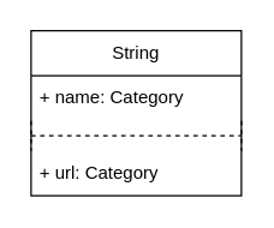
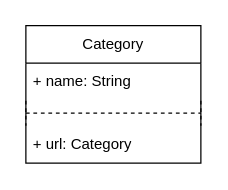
- <mxCell id="2" value="String" style="swimlane;fontStyle=0;childLayout=stackLayout;horizontal=1;startSize=30;horizontalStack=0;resizeParent=1;resizeParentMax=0;resizeLast=0;collapsible=1;marginBottom=0;whiteSpace=wrap;html=1;rounded=0;swimlaneLine=1;shadow=0;strokeColor=default;" parent="1" vertex="1"><mxGeometry x="20" y="20" width="140" height="110" as="geometry"><mxRectangle x="40" y="40" width="90" height="30" as="alternateBounds" /></mxGeometry></mxCell>
+ <mxCell id="2" value="Category" style="swimlane;fontStyle=0;childLayout=stackLayout;horizontal=1;startSize=30;horizontalStack=0;resizeParent=1;resizeParentMax=0;resizeLast=0;collapsible=1;marginBottom=0;whiteSpace=wrap;html=1;rounded=0;swimlaneLine=1;shadow=0;strokeColor=default;" parent="1" vertex="1"><mxGeometry x="20" y="20" width="140" height="110" as="geometry"><mxRectangle x="40" y="40" width="90" height="30" as="alternateBounds" /></mxGeometry></mxCell>
- <mxCell id="3" value="+ name: Category&amp;nbsp;" style="text;strokeColor=none;fillColor=none;align=left;verticalAlign=middle;spacingLeft=4;spacingRight=4;overflow=hidden;points=[[0,0.5],[1,0.5]];portConstraint=eastwest;rotatable=0;whiteSpace=wrap;html=1;" parent="2" vertex="1"><mxGeometry y="30" width="140" height="30" as="geometry" /></mxCell>
+ <mxCell id="3" value="+ name: String&amp;nbsp;" style="text;strokeColor=none;fillColor=none;align=left;verticalAlign=middle;spacingLeft=4;spacingRight=4;overflow=hidden;points=[[0,0.5],[1,0.5]];portConstraint=eastwest;rotatable=0;whiteSpace=wrap;html=1;" parent="2" vertex="1"><mxGeometry y="30" width="140" height="30" as="geometry" /></mxCell>
